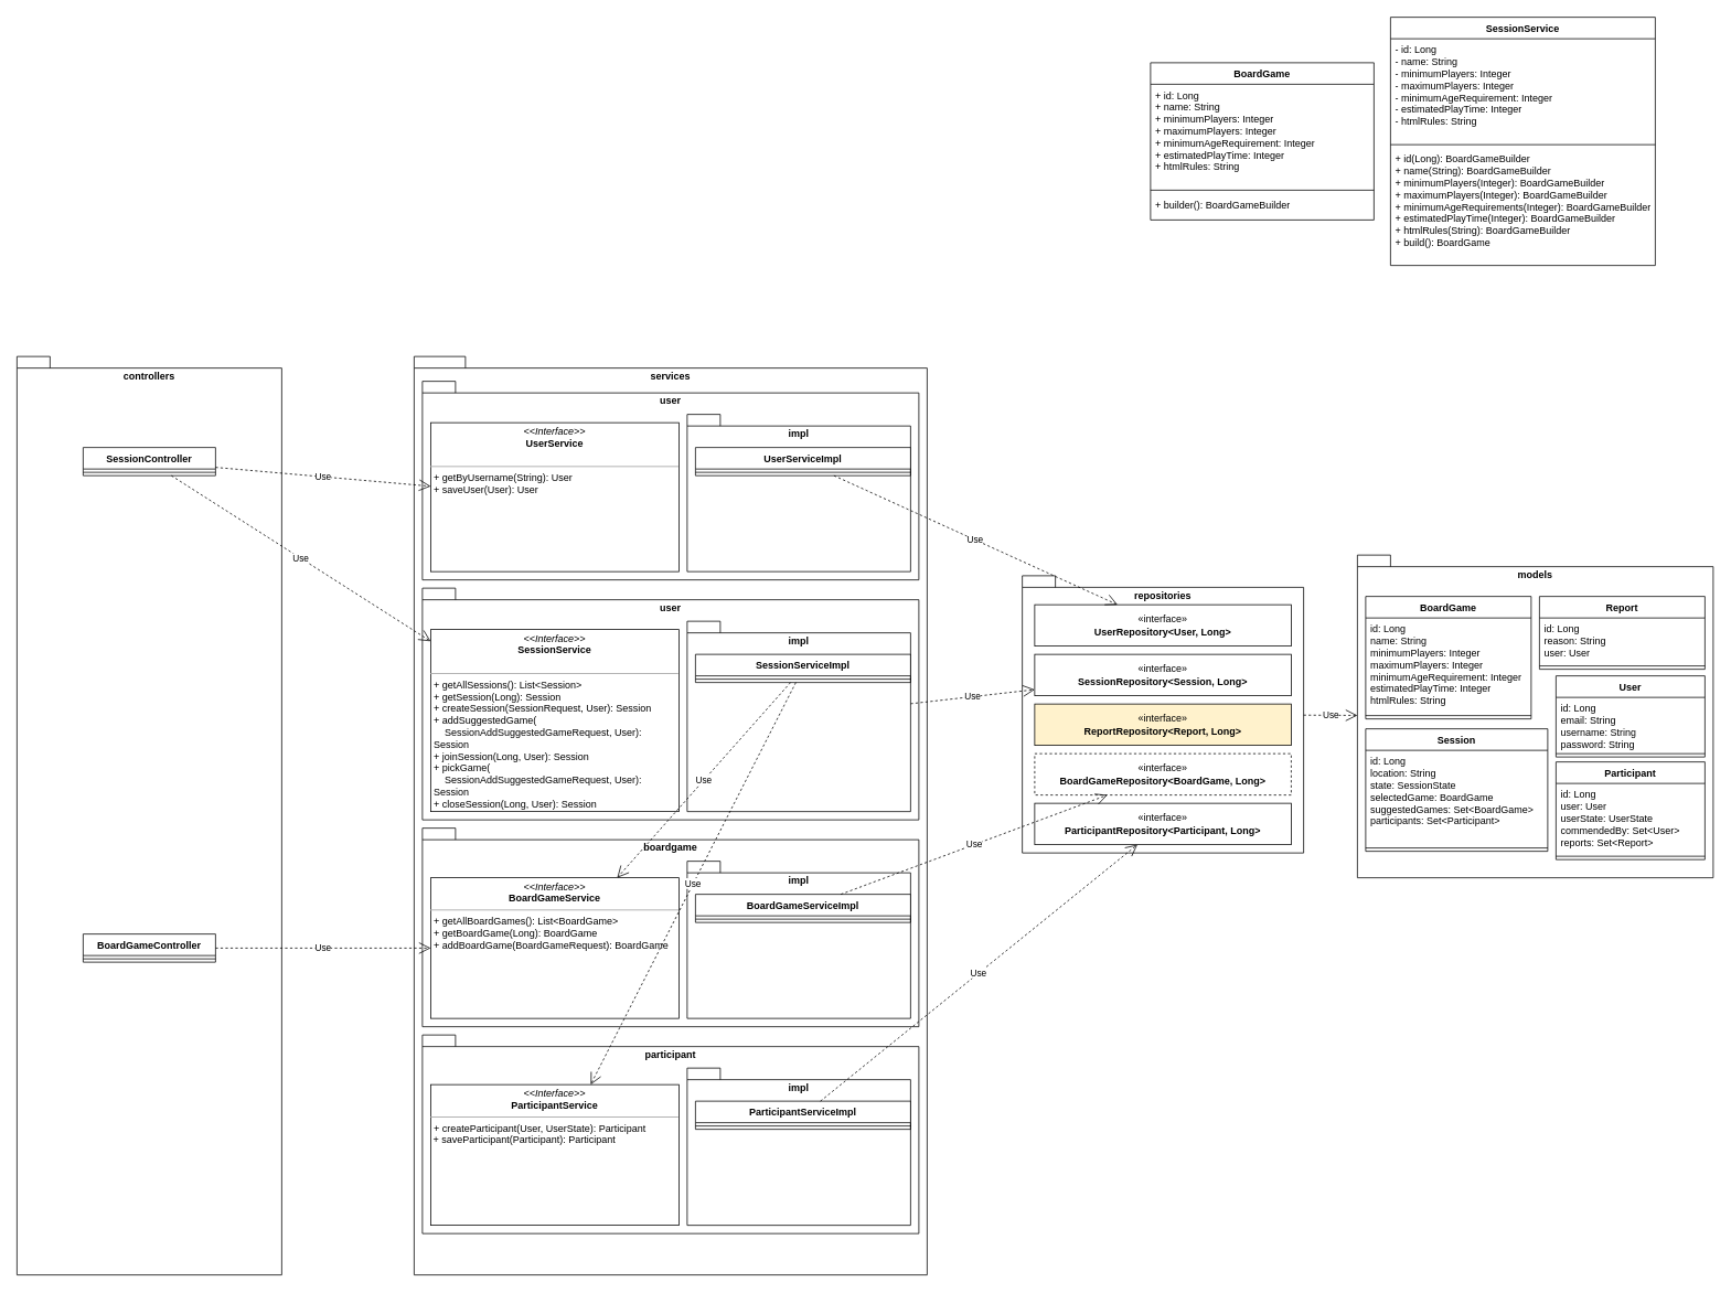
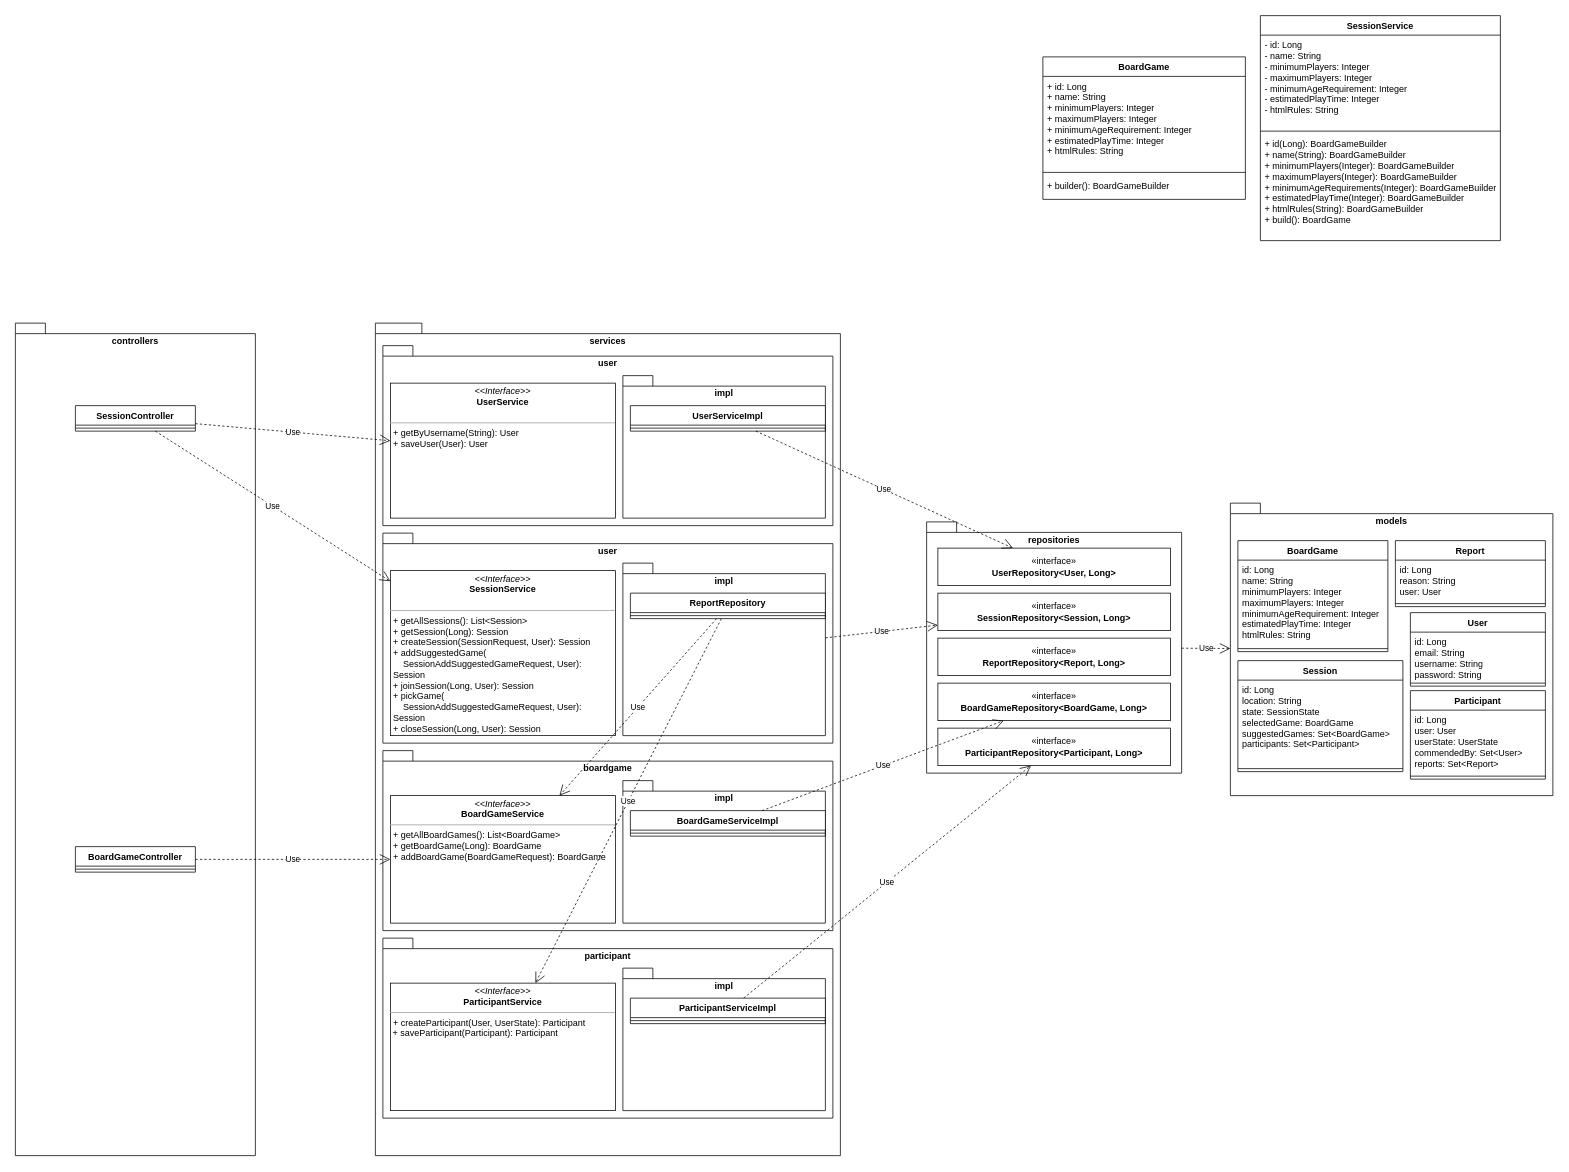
- <mxCell id="42" value="SessionServiceImpl" style="swimlane;fontStyle=1;align=center;verticalAlign=top;childLayout=stackLayout;horizontal=1;startSize=26;horizontalStack=0;resizeParent=1;resizeParentMax=0;resizeLast=0;collapsible=1;marginBottom=0;whiteSpace=wrap;html=1;" vertex="1" parent="1"><mxGeometry x="840" y="790" width="260" height="34" as="geometry" /></mxCell>
+ <mxCell id="42" value="ReportRepository" style="swimlane;fontStyle=1;align=center;verticalAlign=top;childLayout=stackLayout;horizontal=1;startSize=26;horizontalStack=0;resizeParent=1;resizeParentMax=0;resizeLast=0;collapsible=1;marginBottom=0;whiteSpace=wrap;html=1;" vertex="1" parent="1"><mxGeometry x="840" y="790" width="260" height="34" as="geometry" /></mxCell>
- <mxCell id="24" value="«interface»&lt;br&gt;&lt;b&gt;ReportRepository&amp;lt;Report, Long&amp;gt;&lt;/b&gt;" style="html=1;whiteSpace=wrap;fillColor=#fff2cc;" vertex="1" parent="1"><mxGeometry x="1250" y="850" width="310" height="50" as="geometry" /></mxCell>
+ <mxCell id="24" value="«interface»&lt;br&gt;&lt;b&gt;ReportRepository&amp;lt;Report, Long&amp;gt;&lt;/b&gt;" style="html=1;whiteSpace=wrap;" vertex="1" parent="1"><mxGeometry x="1250" y="850" width="310" height="50" as="geometry" /></mxCell>
- <mxCell id="22" value="«interface»&lt;br&gt;&lt;b&gt;BoardGameRepository&amp;lt;BoardGame, Long&amp;gt;&lt;/b&gt;" style="html=1;whiteSpace=wrap;dashed=1;" vertex="1" parent="1"><mxGeometry x="1250" y="910" width="310" height="50" as="geometry" /></mxCell>
+ <mxCell id="22" value="«interface»&lt;br&gt;&lt;b&gt;BoardGameRepository&amp;lt;BoardGame, Long&amp;gt;&lt;/b&gt;" style="html=1;whiteSpace=wrap;" vertex="1" parent="1"><mxGeometry x="1250" y="910" width="310" height="50" as="geometry" /></mxCell>
